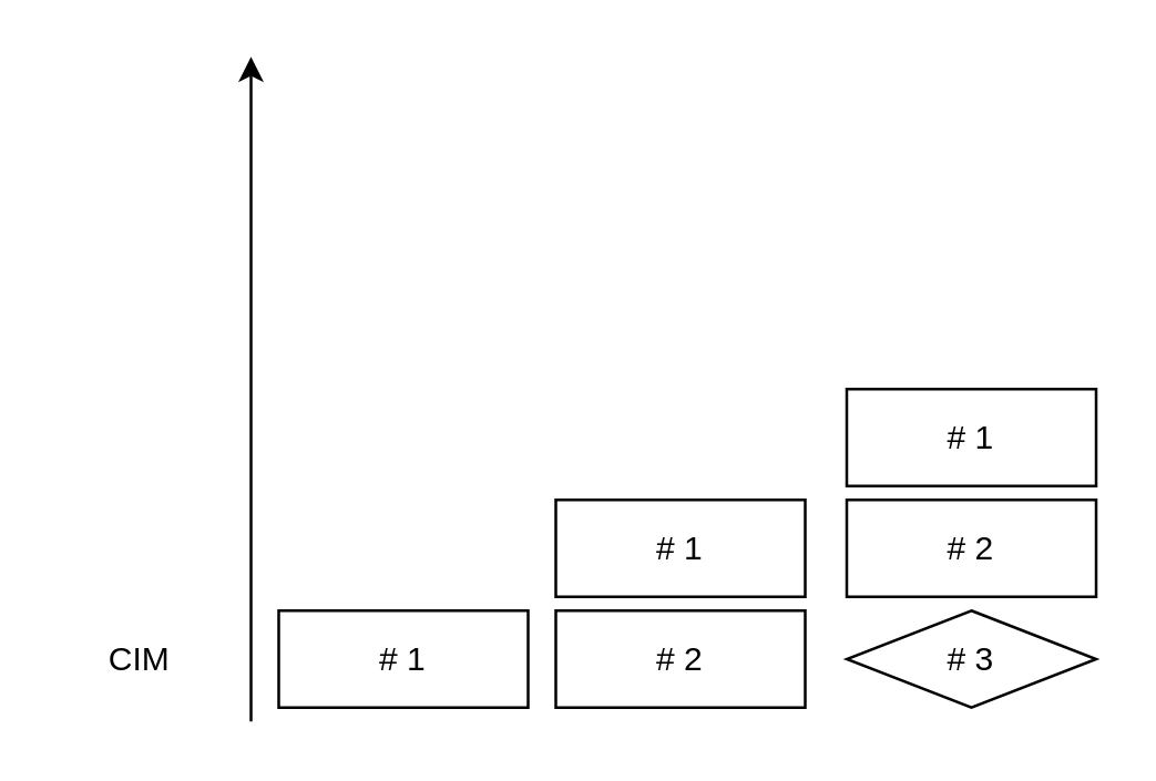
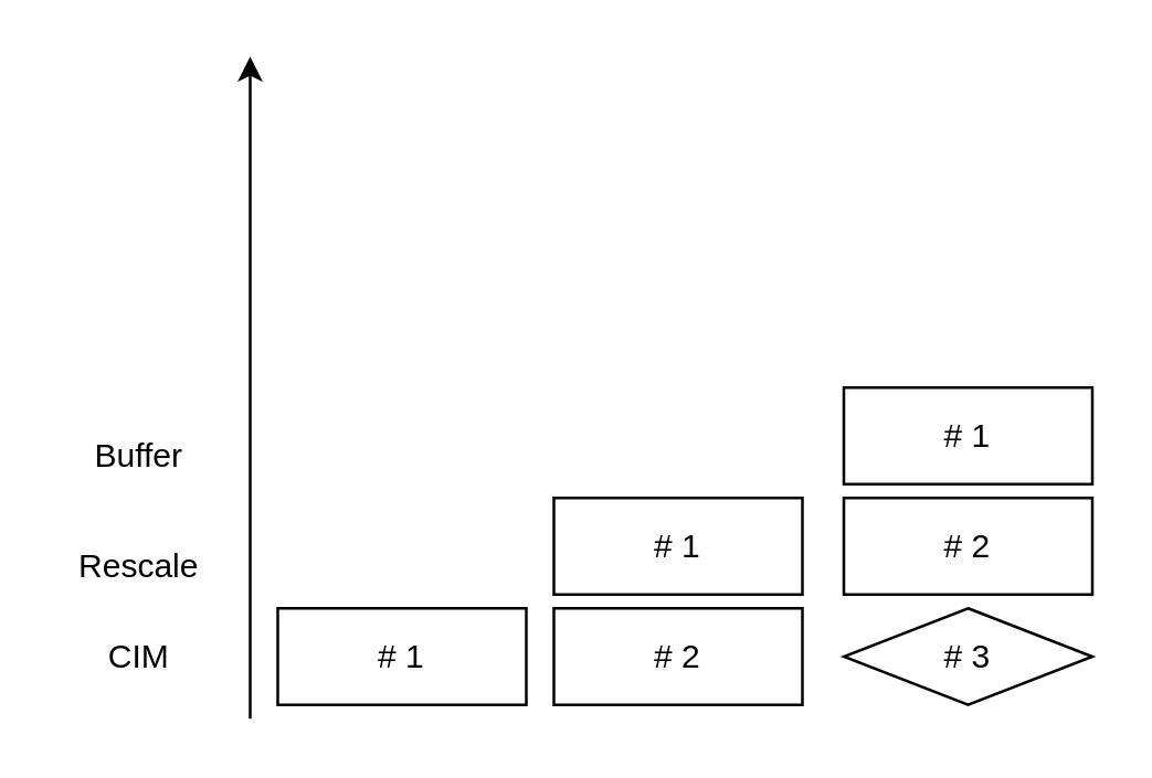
+ <mxCell id="4" value="Buffer" style="text;html=1;strokeColor=none;fillColor=none;align=center;verticalAlign=middle;whiteSpace=wrap;rounded=0;" vertex="1" parent="1"><mxGeometry x="20" y="150" width="60" height="30" as="geometry" /></mxCell>
+ <mxCell id="5" value="Rescale" style="text;html=1;strokeColor=none;fillColor=none;align=center;verticalAlign=middle;whiteSpace=wrap;rounded=0;" vertex="1" parent="1"><mxGeometry x="20" y="190" width="60" height="30" as="geometry" /></mxCell>
